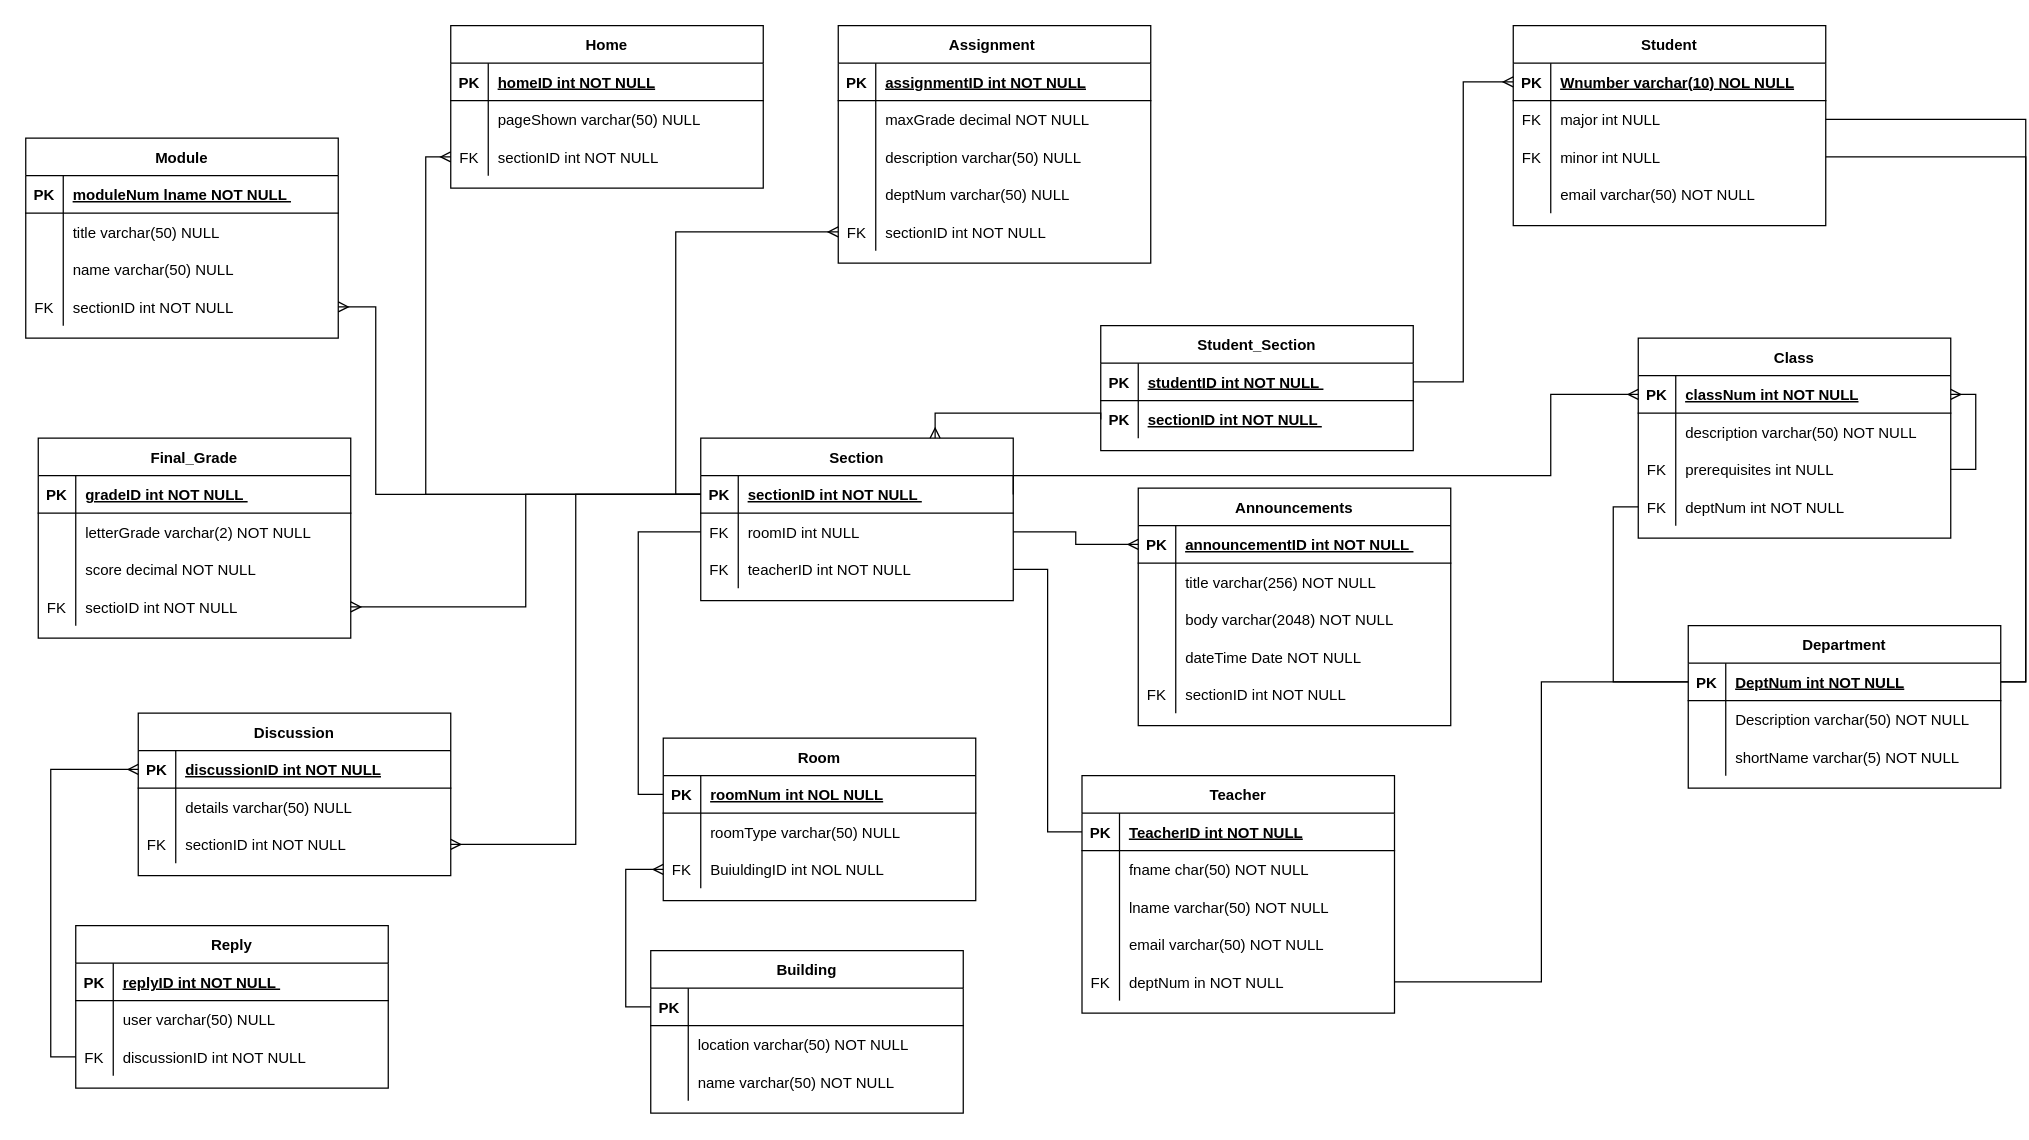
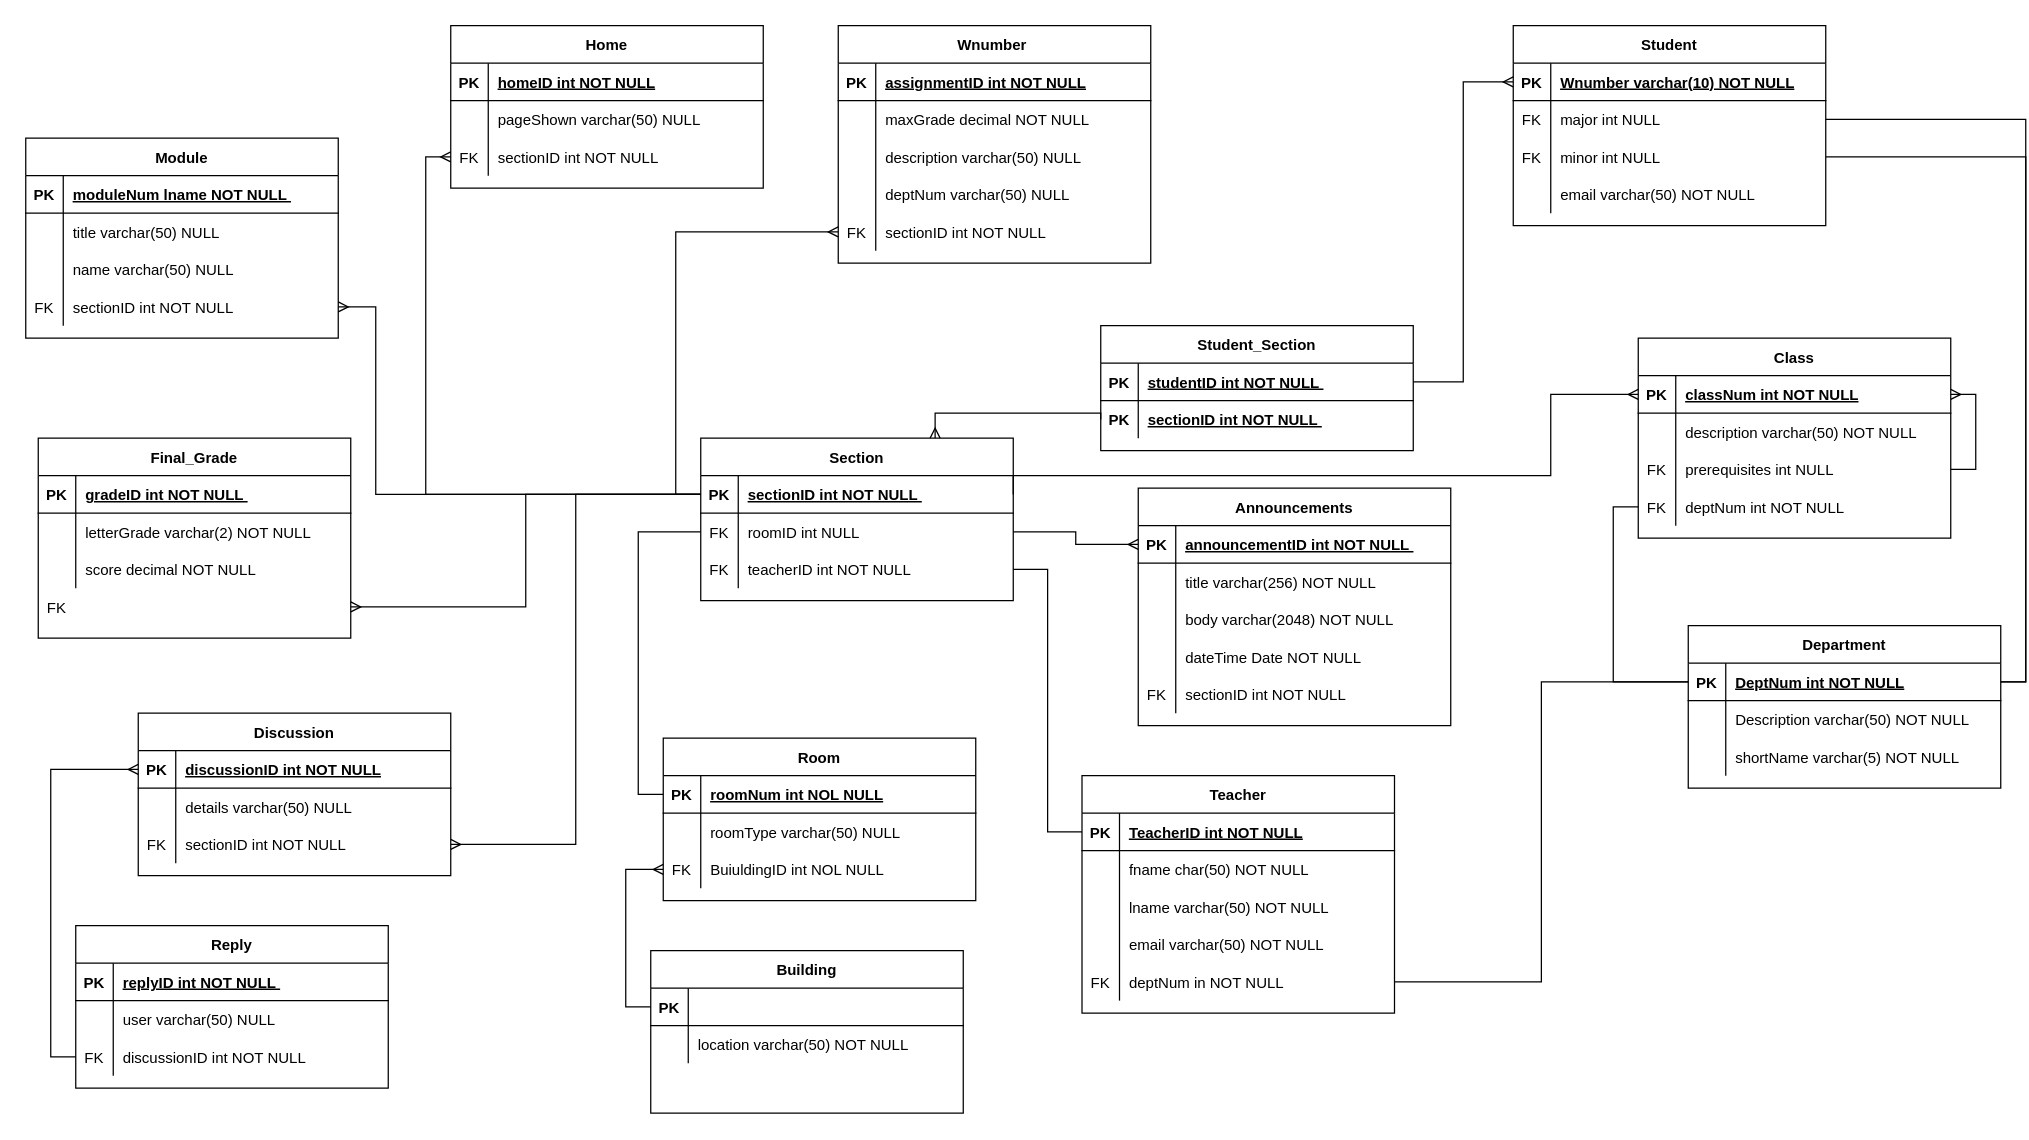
- <mxCell id="57" value="Assignment " style="shape=table;startSize=30;container=1;collapsible=1;childLayout=tableLayout;fixedRows=1;rowLines=0;fontStyle=1;align=center;resizeLast=1;" parent="1" vertex="1"><mxGeometry x="670" y="20" width="250" height="190" as="geometry"><mxRectangle x="120" y="120" width="100" height="30" as="alternateBounds" /></mxGeometry></mxCell>
+ <mxCell id="57" value="Wnumber " style="shape=table;startSize=30;container=1;collapsible=1;childLayout=tableLayout;fixedRows=1;rowLines=0;fontStyle=1;align=center;resizeLast=1;" parent="1" vertex="1"><mxGeometry x="670" y="20" width="250" height="190" as="geometry"><mxRectangle x="120" y="120" width="100" height="30" as="alternateBounds" /></mxGeometry></mxCell>
- <mxCell id="102" value="Wnumber varchar(10) NOL NULL " style="shape=partialRectangle;overflow=hidden;connectable=0;fillColor=none;top=0;left=0;bottom=0;right=0;align=left;spacingLeft=6;fontStyle=5;" parent="100" vertex="1"><mxGeometry x="30" width="220" height="30" as="geometry" /></mxCell>
+ <mxCell id="102" value="Wnumber varchar(10) NOT NULL " style="shape=partialRectangle;overflow=hidden;connectable=0;fillColor=none;top=0;left=0;bottom=0;right=0;align=left;spacingLeft=6;fontStyle=5;" parent="100" vertex="1"><mxGeometry x="30" width="220" height="30" as="geometry" /></mxCell>
- <mxCell id="98" value="sectioID int NOT NULL " style="shape=partialRectangle;overflow=hidden;connectable=0;fillColor=none;top=0;left=0;bottom=0;right=0;align=left;spacingLeft=6;" parent="96" vertex="1"><mxGeometry x="30" width="220" height="30" as="geometry" /></mxCell>
- <mxCell id="36" value="name varchar(50) NOT NULL " style="shape=partialRectangle;overflow=hidden;connectable=0;fillColor=none;top=0;left=0;bottom=0;right=0;align=left;spacingLeft=6;" parent="34" vertex="1"><mxGeometry x="30" width="220" height="30" as="geometry" /></mxCell>
